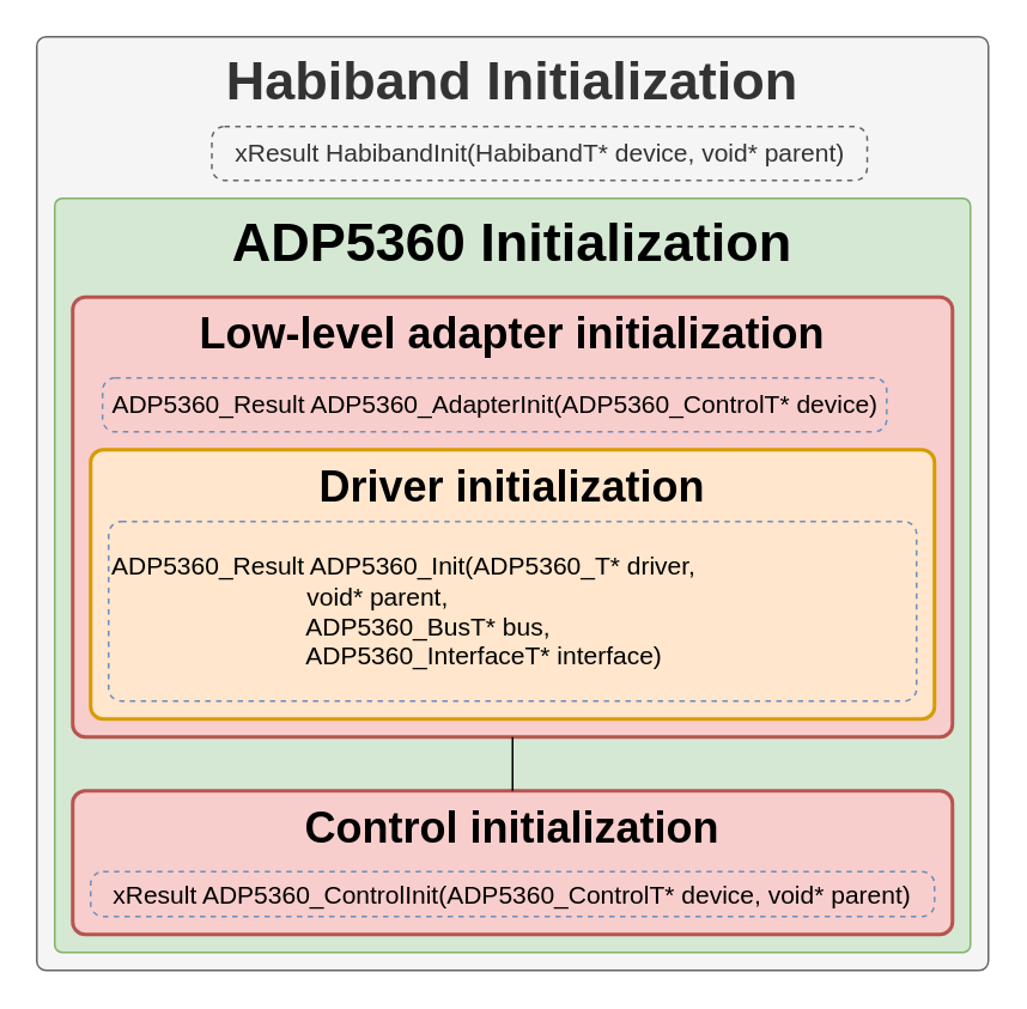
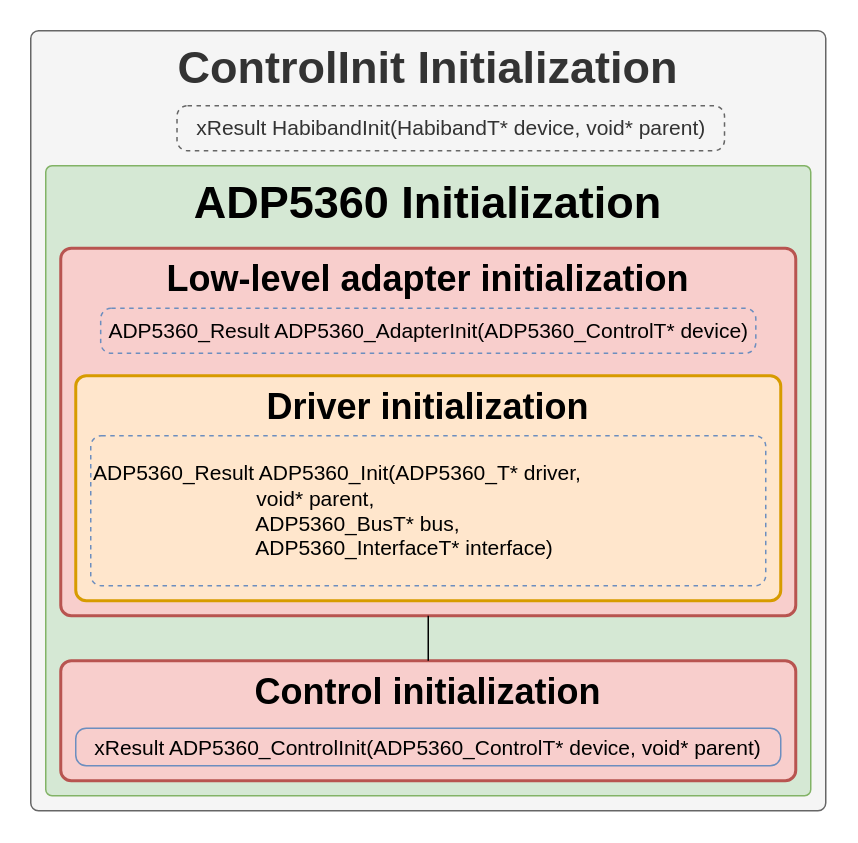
- <mxCell id="2" value="Habiband Initialization" style="rounded=1;whiteSpace=wrap;arcSize=1;verticalAlign=top;fontSize=30;fontStyle=1;fillColor=#f5f5f5;strokeColor=#666666;fontColor=#333333;" parent="1" vertex="1"><mxGeometry x="20" width="530" height="520" as="geometry" y="20" /></mxCell>
+ <mxCell id="2" value="ControlInit Initialization" style="rounded=1;whiteSpace=wrap;arcSize=1;verticalAlign=top;fontSize=30;fontStyle=1;fillColor=#f5f5f5;strokeColor=#666666;fontColor=#333333;" parent="1" vertex="1"><mxGeometry x="20" width="530" height="520" as="geometry" y="20" /></mxCell>
- <mxCell id="7" value="ADP5360_Result ADP5360_AdapterInit(ADP5360_ControlT* device)" style="rounded=1;whiteSpace=wrap;absoluteArcSize=1;arcSize=14;strokeWidth=1;fontSize=14;strokeColor=#6c8ebf;verticalAlign=middle;fontStyle=0;dashed=1;fillColor=none;" parent="1" vertex="1"><mxGeometry x="56.63" y="210" width="436.75" height="30" as="geometry" /></mxCell>
+ <mxCell id="7" value="ADP5360_Result ADP5360_AdapterInit(ADP5360_ControlT* device)" style="rounded=1;whiteSpace=wrap;absoluteArcSize=1;arcSize=14;strokeWidth=1;fontSize=14;strokeColor=#6c8ebf;verticalAlign=middle;fontStyle=0;dashed=1;fillColor=none;" parent="1" vertex="1"><mxGeometry x="66.63" y="205" width="436.75" height="30" as="geometry" /></mxCell>
- <mxCell id="11" value="xResult ADP5360_ControlInit(ADP5360_ControlT* device, void* parent)" style="rounded=1;whiteSpace=wrap;absoluteArcSize=1;arcSize=14;strokeWidth=1;fontSize=14;strokeColor=#6c8ebf;verticalAlign=middle;fontStyle=0;dashed=1;fillColor=none;" parent="1" vertex="1"><mxGeometry x="50" y="485" width="470" height="25" as="geometry" /></mxCell>
+ <mxCell id="11" value="xResult ADP5360_ControlInit(ADP5360_ControlT* device, void* parent)" style="rounded=1;whiteSpace=wrap;absoluteArcSize=1;arcSize=14;strokeWidth=1;fontSize=14;strokeColor=#6c8ebf;verticalAlign=middle;fontStyle=0;dashed=0;fillColor=none;" parent="1" vertex="1"><mxGeometry x="50" y="485" width="470" height="25" as="geometry" /></mxCell>
